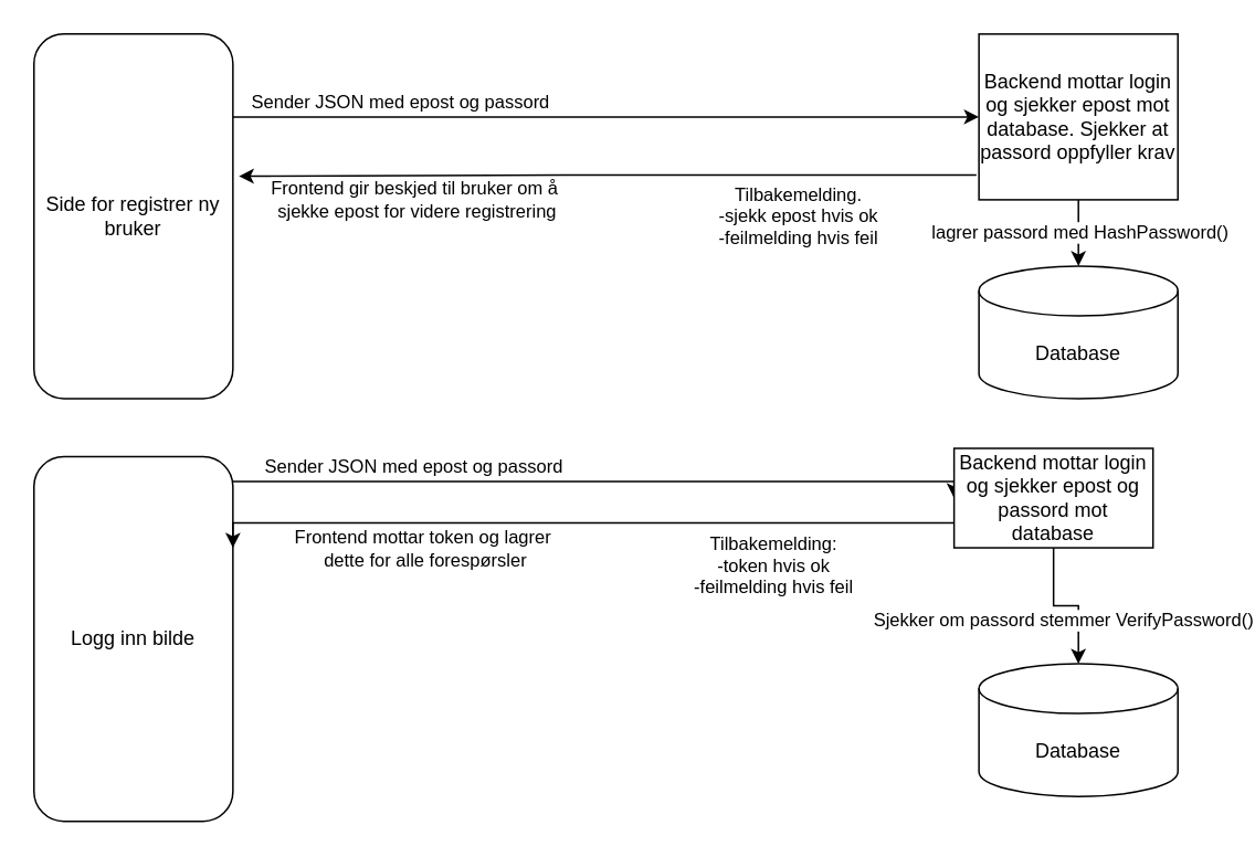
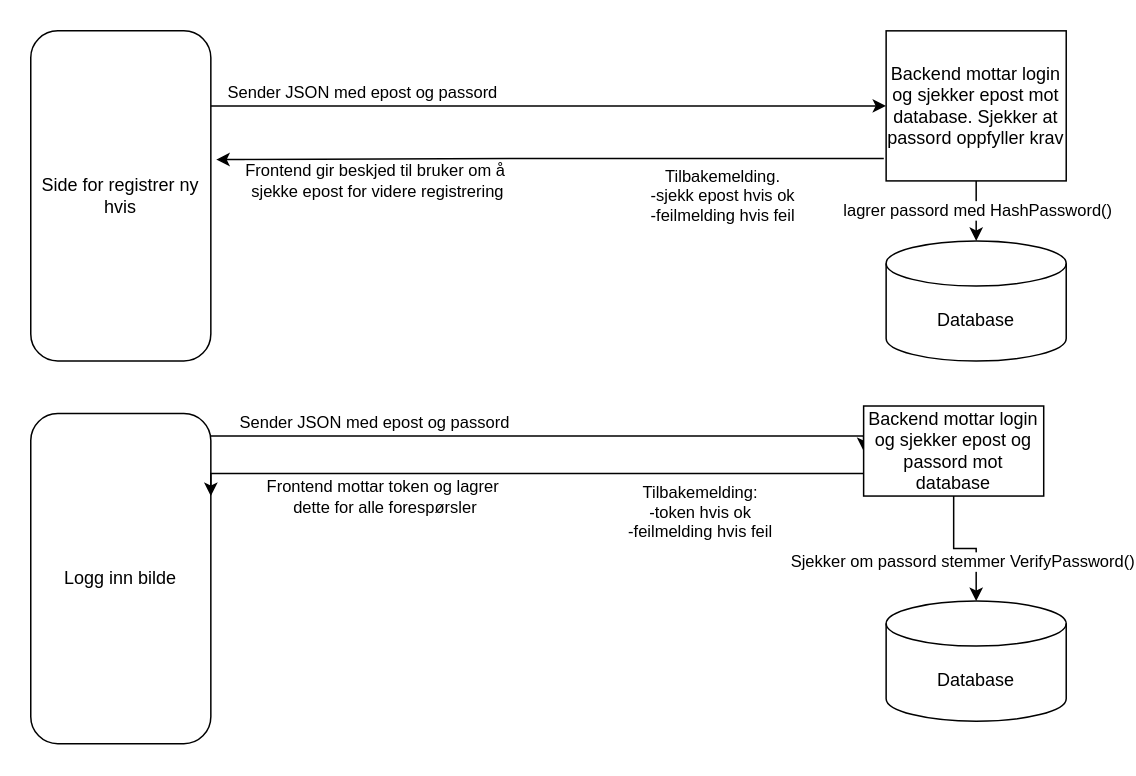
- <mxCell id="15" value="Side for registrer ny bruker" style="rounded=1;whiteSpace=wrap;html=1;" vertex="1" parent="1"><mxGeometry x="20" y="20" width="120" height="220" as="geometry" /></mxCell>
+ <mxCell id="15" value="Side for registrer ny hvis" style="rounded=1;whiteSpace=wrap;html=1;" vertex="1" parent="1"><mxGeometry x="20" y="20" width="120" height="220" as="geometry" /></mxCell>
